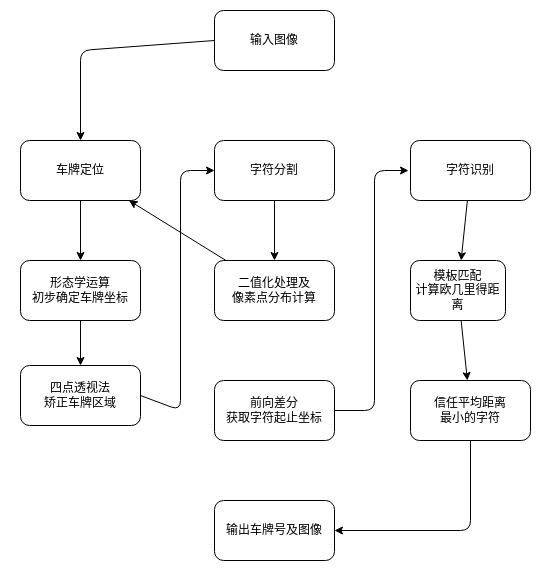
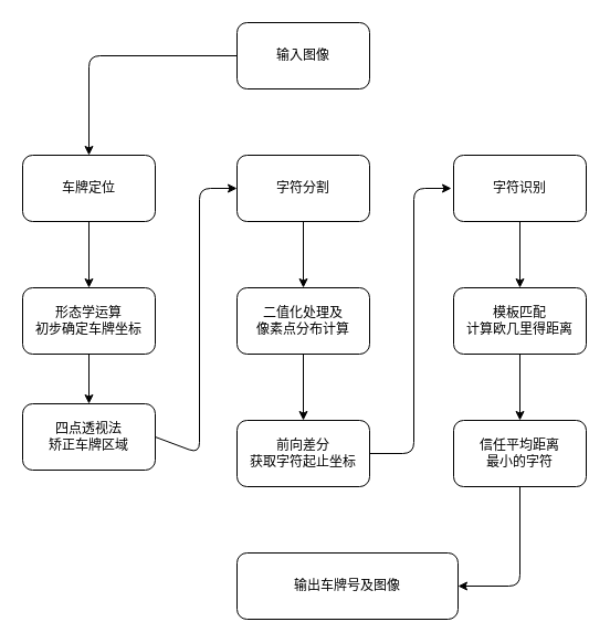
- <mxCell id="2" value="输入图像" style="rounded=1;whiteSpace=wrap;html=1;" parent="1" vertex="1"><mxGeometry x="214" y="10" width="120" height="60" as="geometry" /></mxCell>
+ <mxCell id="2" value="输入图像" style="rounded=1;whiteSpace=wrap;html=1;" parent="1" vertex="1"><mxGeometry x="214" y="20" width="120" height="60" as="geometry" /></mxCell>
- <mxCell id="10" value="" style="edgeStyle=none;html=1;rounded=1;" parent="1" source="11" target="4" edge="1"><mxGeometry relative="1" as="geometry" /></mxCell>
+ <mxCell id="10" value="" style="edgeStyle=none;html=1;rounded=1;" parent="1" source="11" target="12" edge="1"><mxGeometry relative="1" as="geometry" /></mxCell>
- <mxCell id="16" value="模板匹配&lt;br&gt;计算欧几里得距离" style="rounded=1;whiteSpace=wrap;html=1;" parent="1" vertex="1"><mxGeometry x="410" y="260" width="95" height="60" as="geometry" /></mxCell>
+ <mxCell id="16" value="模板匹配&lt;br&gt;计算欧几里得距离" style="rounded=1;whiteSpace=wrap;html=1;" parent="1" vertex="1"><mxGeometry x="410" y="260" width="120" height="60" as="geometry" /></mxCell>
- <mxCell id="18" value="输出车牌号及图像" style="rounded=1;whiteSpace=wrap;html=1;" parent="1" vertex="1"><mxGeometry x="214" y="500" width="120" height="60" as="geometry" /></mxCell>
+ <mxCell id="18" value="输出车牌号及图像" style="rounded=1;whiteSpace=wrap;html=1;" parent="1" vertex="1"><mxGeometry x="214" y="500" width="200" height="60" as="geometry" /></mxCell>
